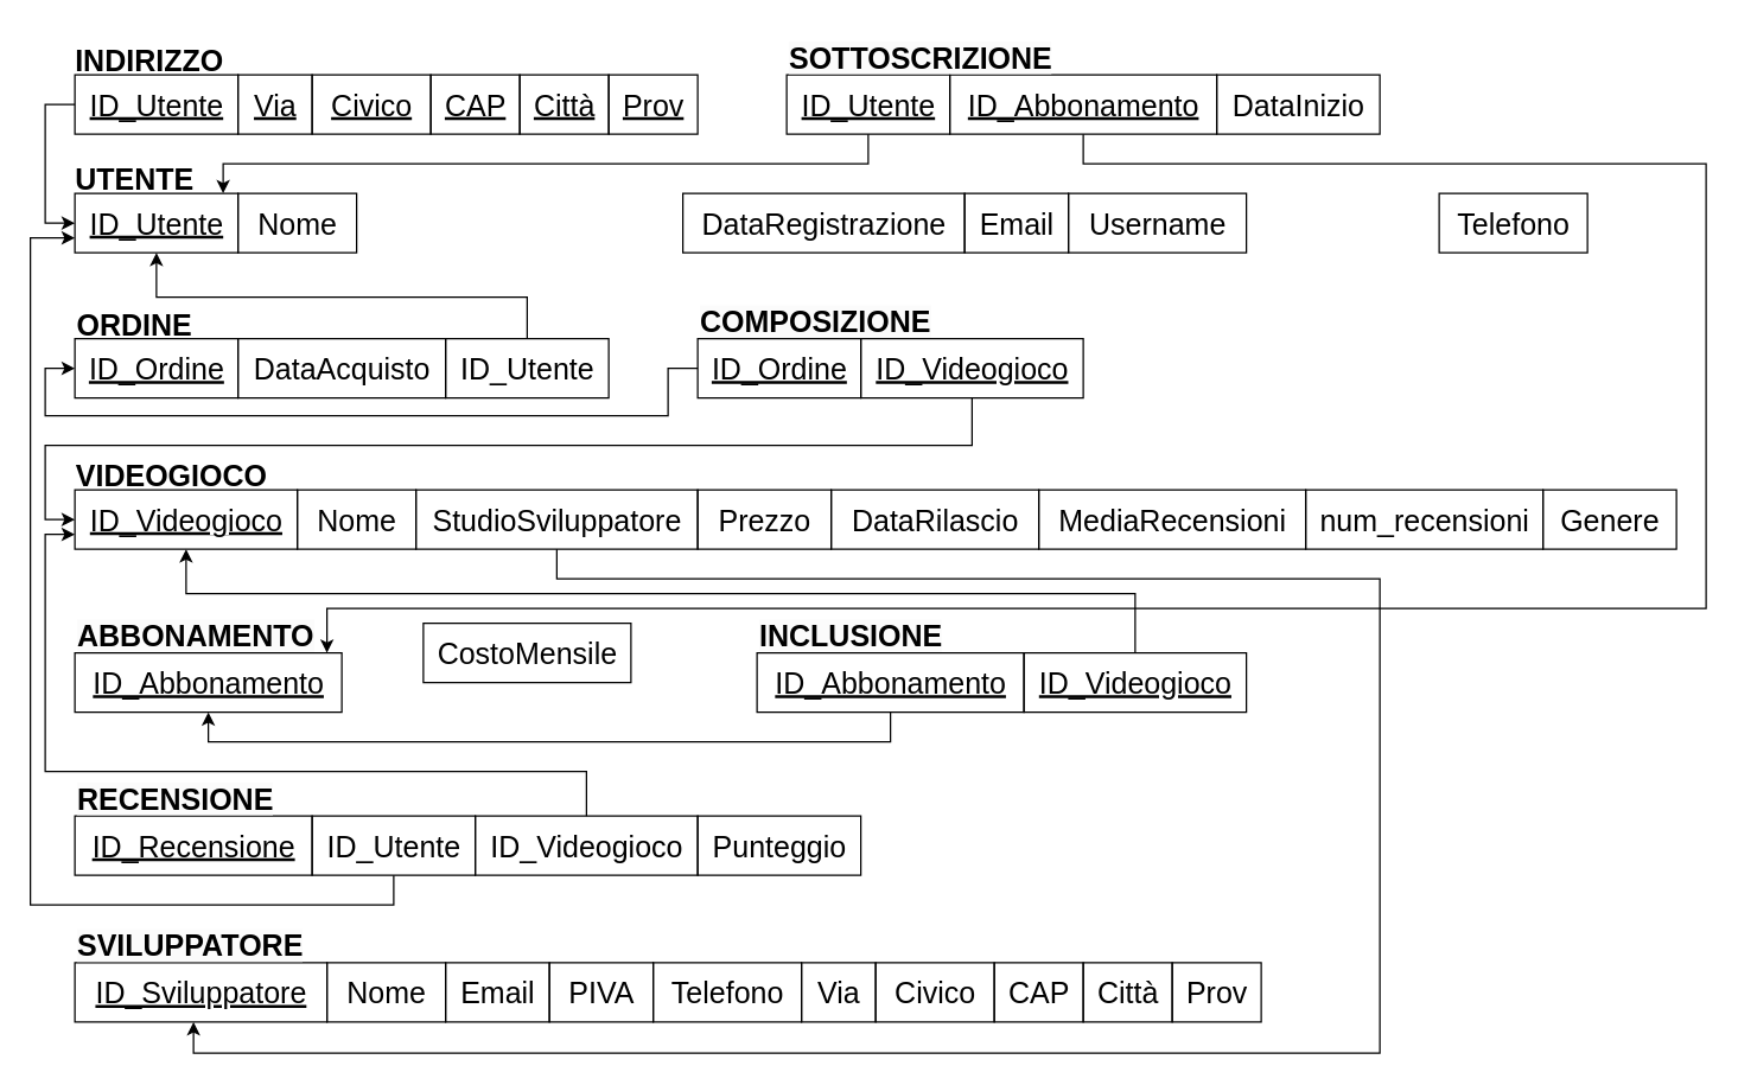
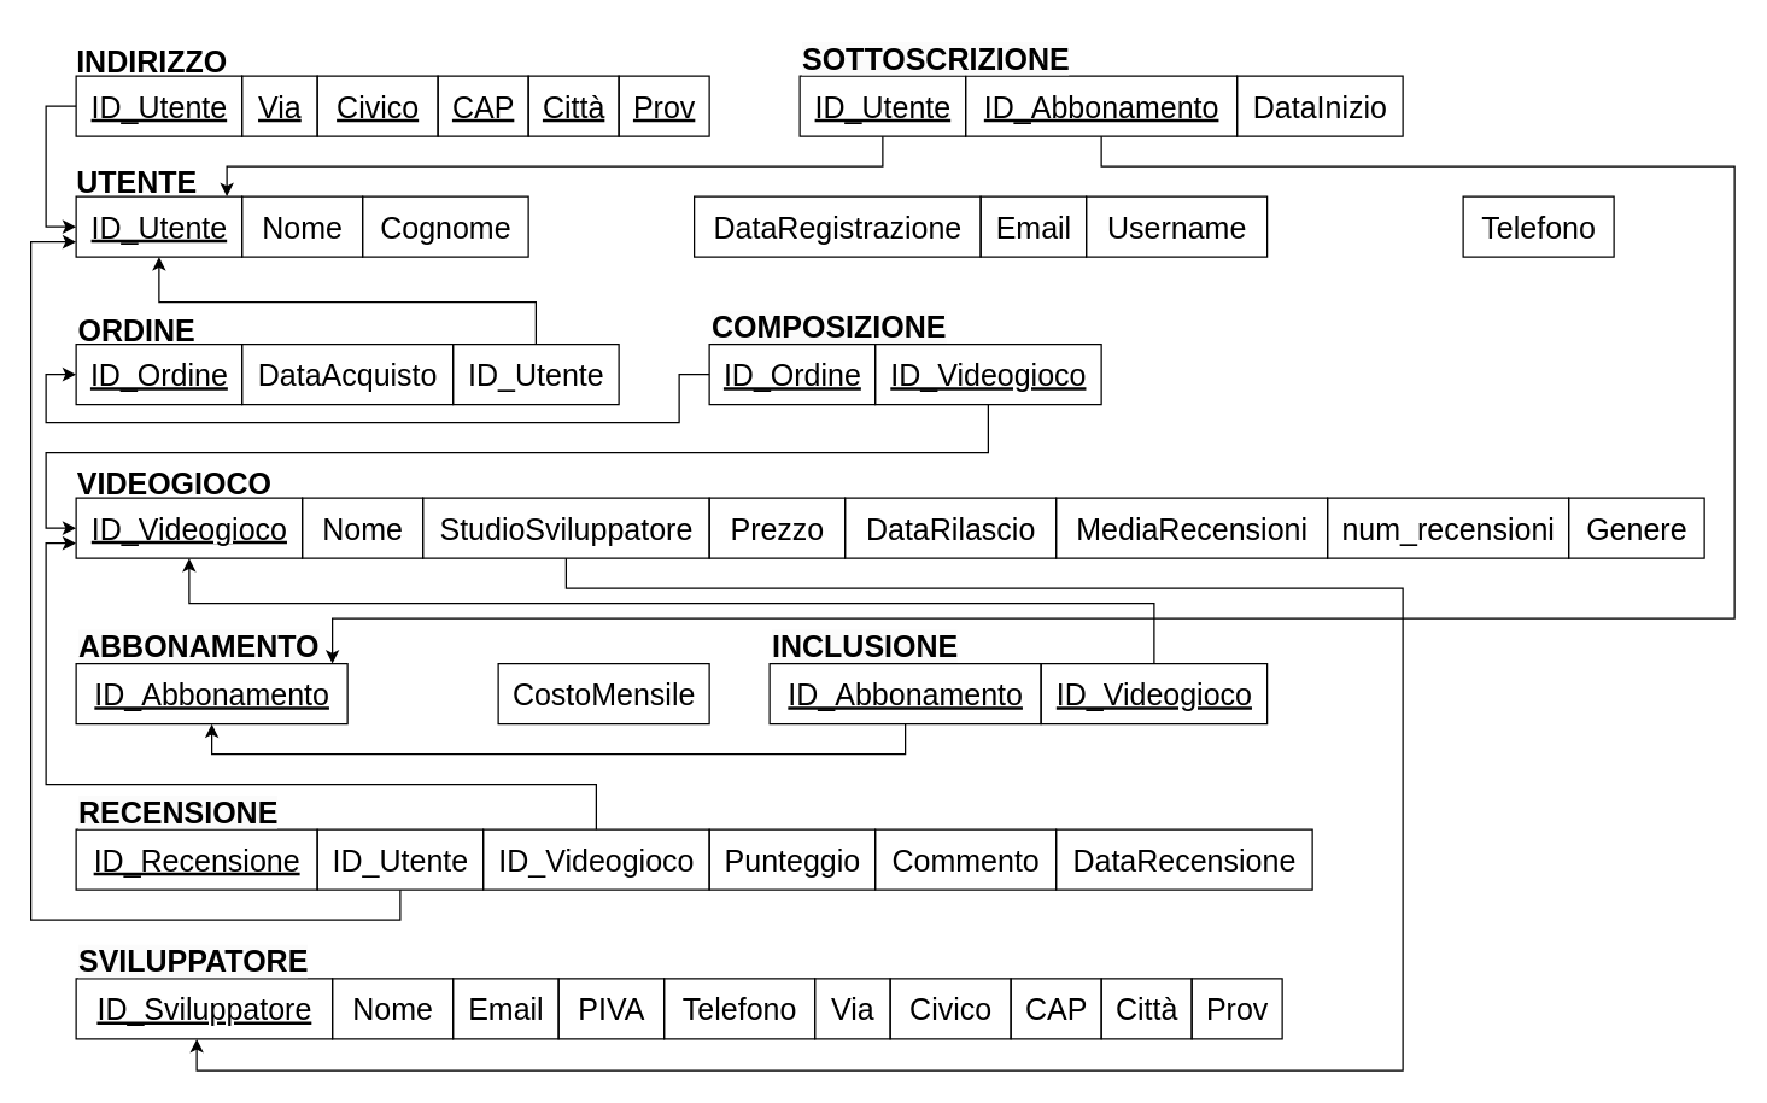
+ <mxCell id="6" value="&lt;font face=&quot;Helvetica&quot;&gt;Cognome&lt;/font&gt;" style="text;html=1;align=center;verticalAlign=middle;resizable=0;points=[];autosize=1;strokeColor=default;fillColor=none;fontSize=20;fontFamily=Architects Daughter;" parent="2" vertex="1"><mxGeometry x="205" y="30" width="110" height="40" as="geometry" /></mxCell>
- <mxCell id="38" value="&lt;font face=&quot;Helvetica&quot;&gt;CostoMensile&lt;/font&gt;" style="text;html=1;align=center;verticalAlign=middle;resizable=0;points=[];autosize=1;strokeColor=default;fillColor=none;fontSize=20;fontFamily=Architects Daughter;" parent="36" vertex="1"><mxGeometry x="235" y="10" width="140" height="40" as="geometry" /></mxCell>
+ <mxCell id="38" value="&lt;font face=&quot;Helvetica&quot;&gt;CostoMensile&lt;/font&gt;" style="text;html=1;align=center;verticalAlign=middle;resizable=0;points=[];autosize=1;strokeColor=default;fillColor=none;fontSize=20;fontFamily=Architects Daughter;" parent="36" vertex="1"><mxGeometry x="280" y="30" width="140" height="40" as="geometry" /></mxCell>
+ <mxCell id="62" value="&lt;font face=&quot;Helvetica&quot;&gt;Commento&lt;br&gt;&lt;/font&gt;" style="text;html=1;align=center;verticalAlign=middle;resizable=0;points=[];autosize=1;strokeColor=default;fillColor=none;fontSize=20;fontFamily=Architects Daughter;fontStyle=0" parent="57" vertex="1"><mxGeometry x="530" y="30" width="120" height="40" as="geometry" /></mxCell>
+ <mxCell id="63" value="&lt;font face=&quot;Helvetica&quot;&gt;DataRecensione&lt;br&gt;&lt;/font&gt;" style="text;html=1;align=center;verticalAlign=middle;resizable=0;points=[];autosize=1;strokeColor=default;fillColor=none;fontSize=20;fontFamily=Architects Daughter;fontStyle=0" parent="57" vertex="1"><mxGeometry x="650" y="30" width="170" height="40" as="geometry" /></mxCell>
